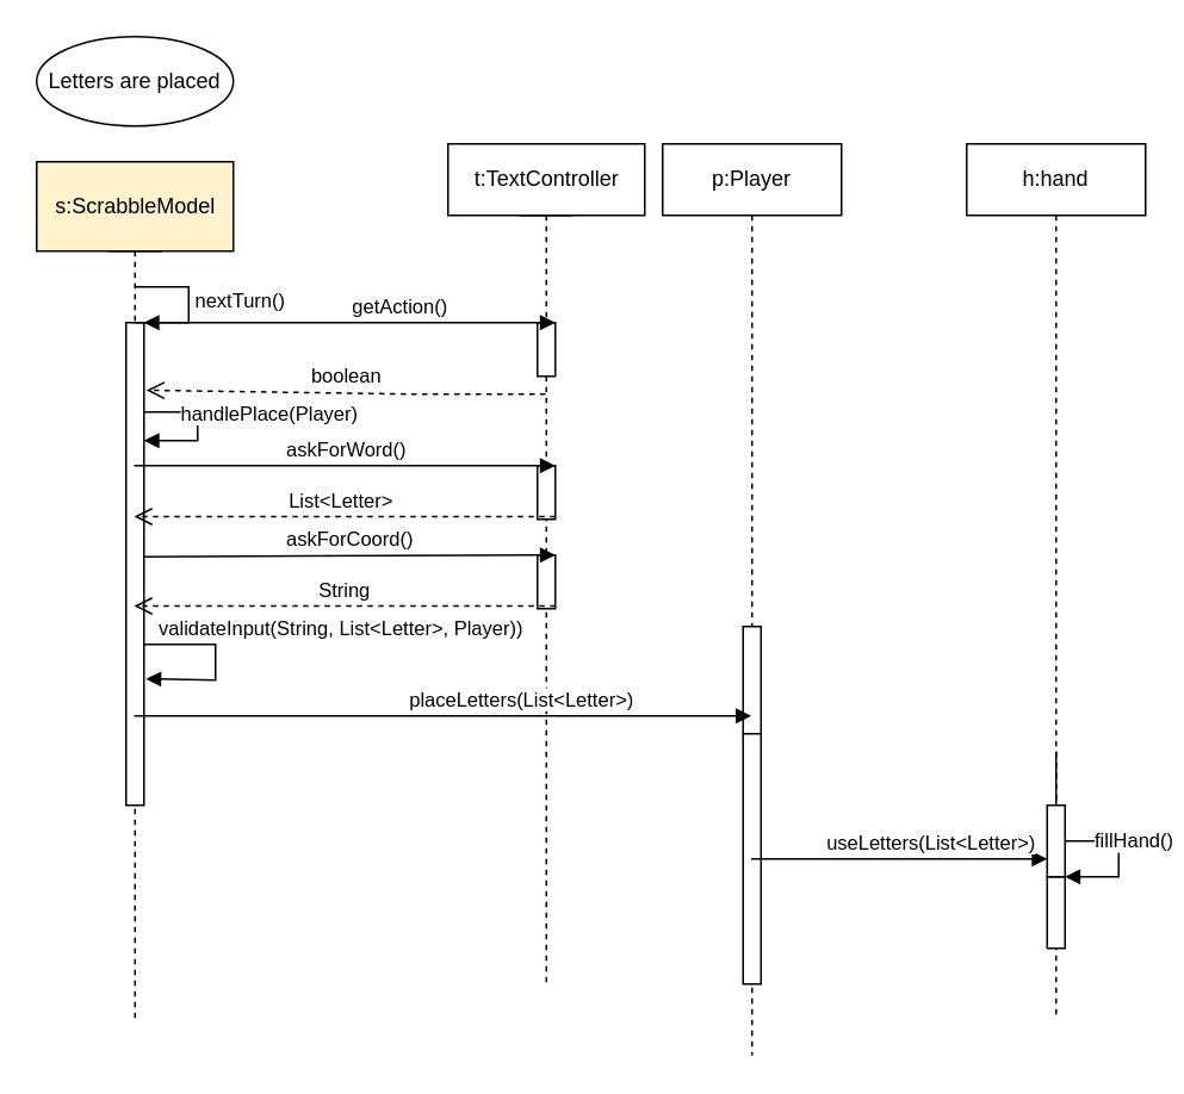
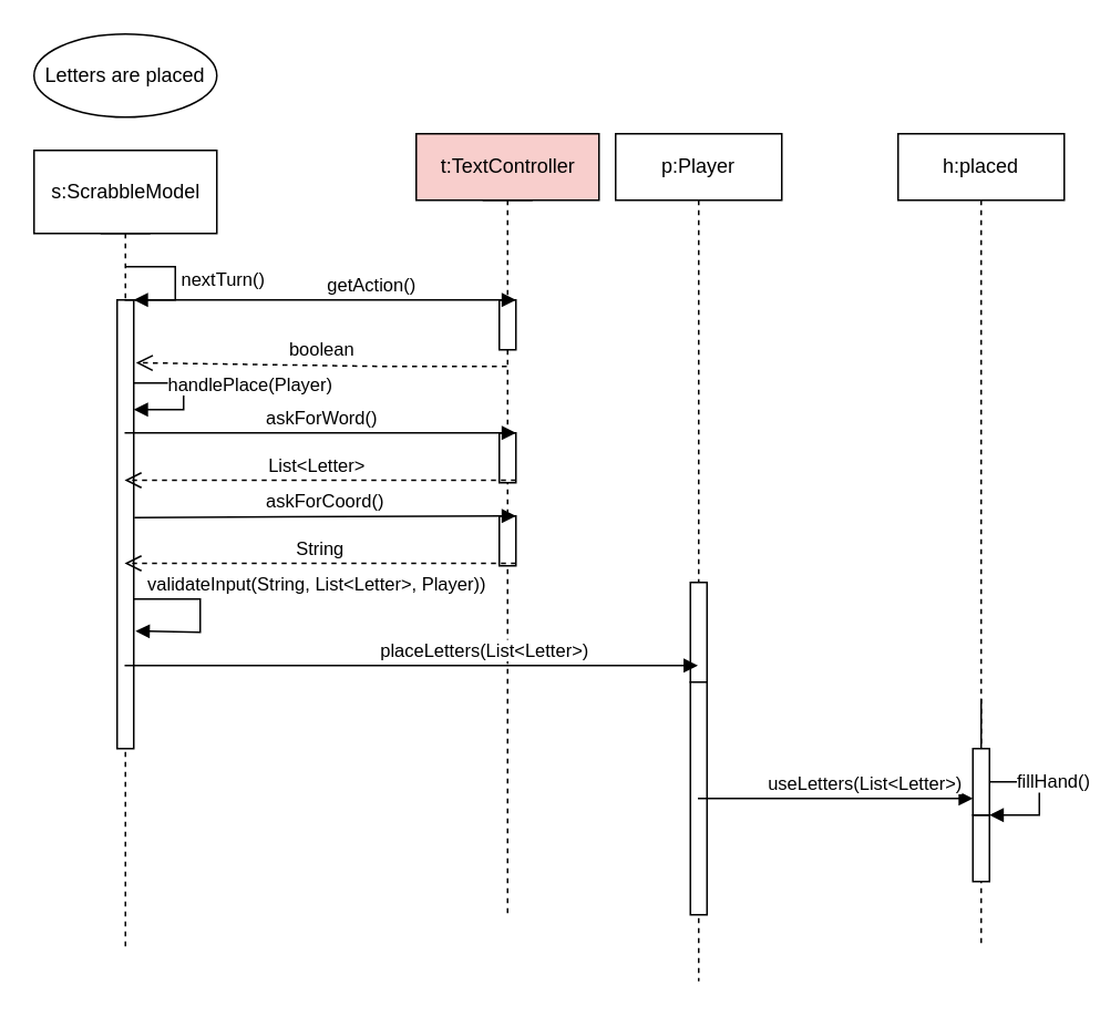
- <mxCell id="16" value="t:TextController" style="html=1;" parent="1" vertex="1"><mxGeometry x="250" y="80" width="110" height="40" as="geometry" /></mxCell>
+ <mxCell id="16" value="t:TextController" style="html=1;fillColor=#f8cecc;" parent="1" vertex="1"><mxGeometry x="250" y="80" width="110" height="40" as="geometry" /></mxCell>
- <mxCell id="11" value="h:hand" style="shape=umlLifeline;perimeter=lifelinePerimeter;whiteSpace=wrap;html=1;container=1;collapsible=0;recursiveResize=0;outlineConnect=0;" parent="1" vertex="1"><mxGeometry x="540" y="80" width="100" height="490" as="geometry" /></mxCell>
+ <mxCell id="11" value="h:placed" style="shape=umlLifeline;perimeter=lifelinePerimeter;whiteSpace=wrap;html=1;container=1;collapsible=0;recursiveResize=0;outlineConnect=0;" parent="1" vertex="1"><mxGeometry x="540" y="80" width="100" height="490" as="geometry" /></mxCell>
- <mxCell id="2" value="s:ScrabbleModel" style="html=1;fillColor=#fff2cc;" parent="1" vertex="1"><mxGeometry y="90" width="110" height="50" as="geometry" x="20" /></mxCell>
+ <mxCell id="2" value="s:ScrabbleModel" style="html=1;" parent="1" vertex="1"><mxGeometry y="90" width="110" height="50" as="geometry" x="20" /></mxCell>
